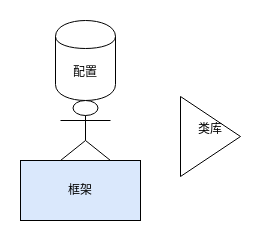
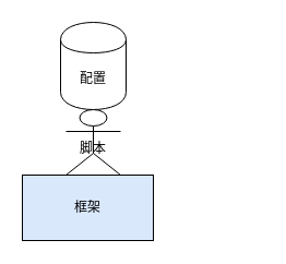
+ <mxCell id="5" value="&lt;span&gt;脚本&lt;/span&gt;" style="text;html=1;resizable=0;points=[];autosize=1;align=left;verticalAlign=top;spacingTop=-4;" vertex="1" parent="1"><mxGeometry x="71" y="126" width="40" height="20" as="geometry" /></mxCell>
- <mxCell id="6" value="类库&lt;br&gt;&lt;br&gt;" style="triangle;whiteSpace=wrap;html=1;" vertex="1" parent="1"><mxGeometry x="180" y="96" width="60" height="80" as="geometry" /></mxCell>
